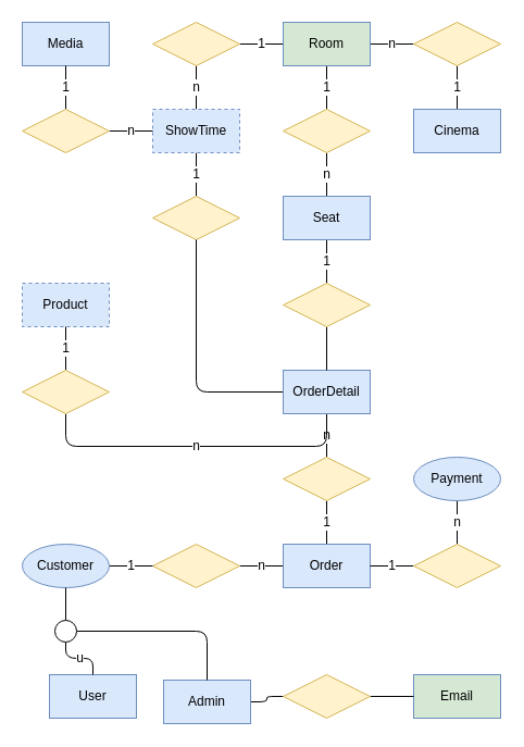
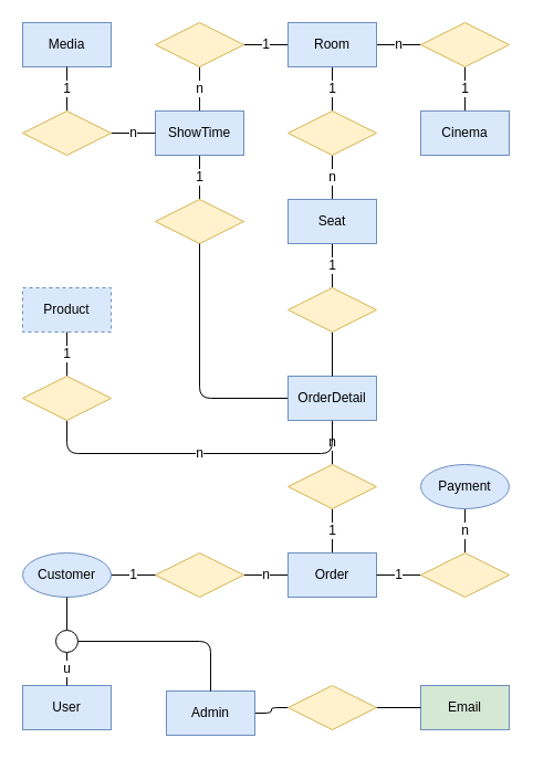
- <mxCell id="9" value="Room" style="whiteSpace=wrap;html=1;align=center;fillColor=#d5e8d4;strokeColor=#6c8ebf;" parent="1" vertex="1"><mxGeometry x="260" y="20" width="80" height="40" as="geometry" /></mxCell>
+ <mxCell id="9" value="Room" style="whiteSpace=wrap;html=1;align=center;fillColor=#dae8fc;strokeColor=#6c8ebf;" parent="1" vertex="1"><mxGeometry x="260" y="20" width="80" height="40" as="geometry" /></mxCell>
- <mxCell id="12" value="ShowTime" style="whiteSpace=wrap;html=1;align=center;fillColor=#dae8fc;strokeColor=#6c8ebf;dashed=1;" parent="1" vertex="1"><mxGeometry x="140" y="100" width="80" height="40" as="geometry" /></mxCell>
+ <mxCell id="12" value="ShowTime" style="whiteSpace=wrap;html=1;align=center;fillColor=#dae8fc;strokeColor=#6c8ebf;" parent="1" vertex="1"><mxGeometry x="140" y="100" width="80" height="40" as="geometry" /></mxCell>
- <mxCell id="22" value="User" style="whiteSpace=wrap;html=1;align=center;fillColor=#dae8fc;strokeColor=#6c8ebf;" parent="1" vertex="1"><mxGeometry x="45" y="620" width="80" height="40" as="geometry" /></mxCell>
+ <mxCell id="22" value="User" style="whiteSpace=wrap;html=1;align=center;fillColor=#dae8fc;strokeColor=#6c8ebf;" parent="1" vertex="1"><mxGeometry x="20" y="620" width="80" height="40" as="geometry" /></mxCell>
